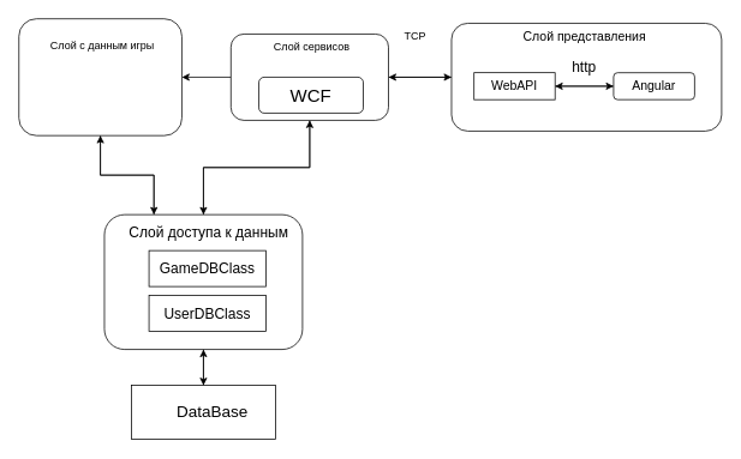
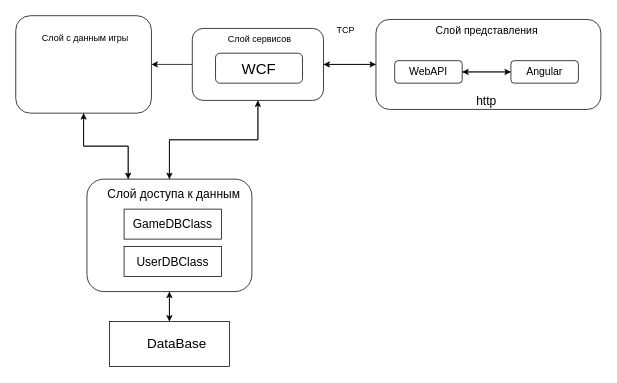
- <mxCell id="5" value="&lt;font style=&quot;font-size: 16px&quot;&gt;http&lt;/font&gt;" style="text;html=1;strokeColor=none;fillColor=none;align=center;verticalAlign=middle;whiteSpace=wrap;rounded=0;" vertex="1" parent="1"><mxGeometry x="626" y="63" width="45" height="20" as="geometry" /></mxCell>
+ <mxCell id="5" value="&lt;font style=&quot;font-size: 16px&quot;&gt;http&lt;/font&gt;" style="text;html=1;strokeColor=none;fillColor=none;align=center;verticalAlign=middle;whiteSpace=wrap;rounded=0;" vertex="1" parent="1"><mxGeometry x="626" y="123" width="45" height="20" as="geometry" /></mxCell>
- <mxCell id="28" value="&lt;font style=&quot;font-size: 14px&quot;&gt;WebAPI&lt;/font&gt;" style="whiteSpace=wrap;html=1;fillColor=none;rounded=0;" vertex="1" parent="1"><mxGeometry x="526" y="80" width="90" height="30" as="geometry" /></mxCell>
+ <mxCell id="28" value="&lt;font style=&quot;font-size: 14px&quot;&gt;WebAPI&lt;/font&gt;" style="rounded=1;whiteSpace=wrap;html=1;fillColor=none;" vertex="1" parent="1"><mxGeometry x="526" y="80" width="90" height="30" as="geometry" /></mxCell>
- <mxCell id="11" value="&lt;font style=&quot;font-size: 20px&quot;&gt;WCF&lt;/font&gt;" style="rounded=1;whiteSpace=wrap;html=1;" vertex="1" parent="1"><mxGeometry x="287" y="85" width="116" height="40" as="geometry" /></mxCell>
+ <mxCell id="11" value="&lt;font style=&quot;font-size: 20px&quot;&gt;WCF&lt;/font&gt;" style="rounded=1;whiteSpace=wrap;html=1;" vertex="1" parent="1"><mxGeometry x="287" y="70" width="116" height="40" as="geometry" /></mxCell>
